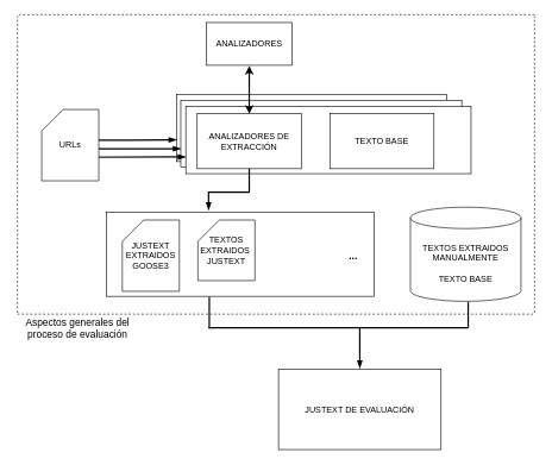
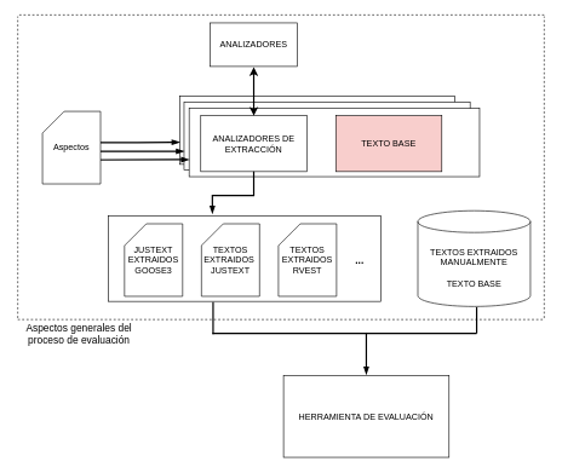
- <mxCell id="11" value="TEXTO BASE" style="rounded=0;whiteSpace=wrap;html=1;strokeWidth=1;" parent="1" vertex="1"><mxGeometry x="462" y="159" width="146" height="77" as="geometry" /></mxCell>
+ <mxCell id="11" value="TEXTO BASE" style="rounded=0;whiteSpace=wrap;html=1;strokeWidth=1;fillColor=#f8cecc;" parent="1" vertex="1"><mxGeometry x="462" y="159" width="146" height="77" as="geometry" /></mxCell>
- <mxCell id="12" value="URLs" style="shape=card;whiteSpace=wrap;html=1;strokeWidth=1;" parent="1" vertex="1"><mxGeometry x="58" y="153" width="80" height="100" as="geometry" /></mxCell>
+ <mxCell id="12" value="Aspectos" style="shape=card;whiteSpace=wrap;html=1;strokeWidth=1;" parent="1" vertex="1"><mxGeometry x="58" y="153" width="80" height="100" as="geometry" /></mxCell>
- <mxCell id="18" value="TEXTOS EXTRAIDOS&amp;nbsp; JUSTEXT" style="shape=card;whiteSpace=wrap;html=1;" parent="1" vertex="1"><mxGeometry x="277" y="308" width="80" height="85" as="geometry" /></mxCell>
+ <mxCell id="18" value="TEXTOS EXTRAIDOS&amp;nbsp; JUSTEXT" style="shape=card;whiteSpace=wrap;html=1;" parent="1" vertex="1"><mxGeometry x="277" y="308" width="80" height="100" as="geometry" /></mxCell>
+ <mxCell id="19" value="TEXTOS EXTRAIDOS RVEST" style="shape=card;whiteSpace=wrap;html=1;" parent="1" vertex="1"><mxGeometry x="383" y="308" width="80" height="100" as="geometry" /></mxCell>
- <mxCell id="29" value="JUSTEXT DE EVALUACIÓN" style="rounded=0;whiteSpace=wrap;html=1;" parent="1" vertex="1"><mxGeometry x="390" y="517" width="228" height="113" as="geometry" /></mxCell>
+ <mxCell id="29" value="HERRAMIENTA DE EVALUACIÓN" style="rounded=0;whiteSpace=wrap;html=1;" parent="1" vertex="1"><mxGeometry x="390" y="517" width="228" height="113" as="geometry" /></mxCell>
